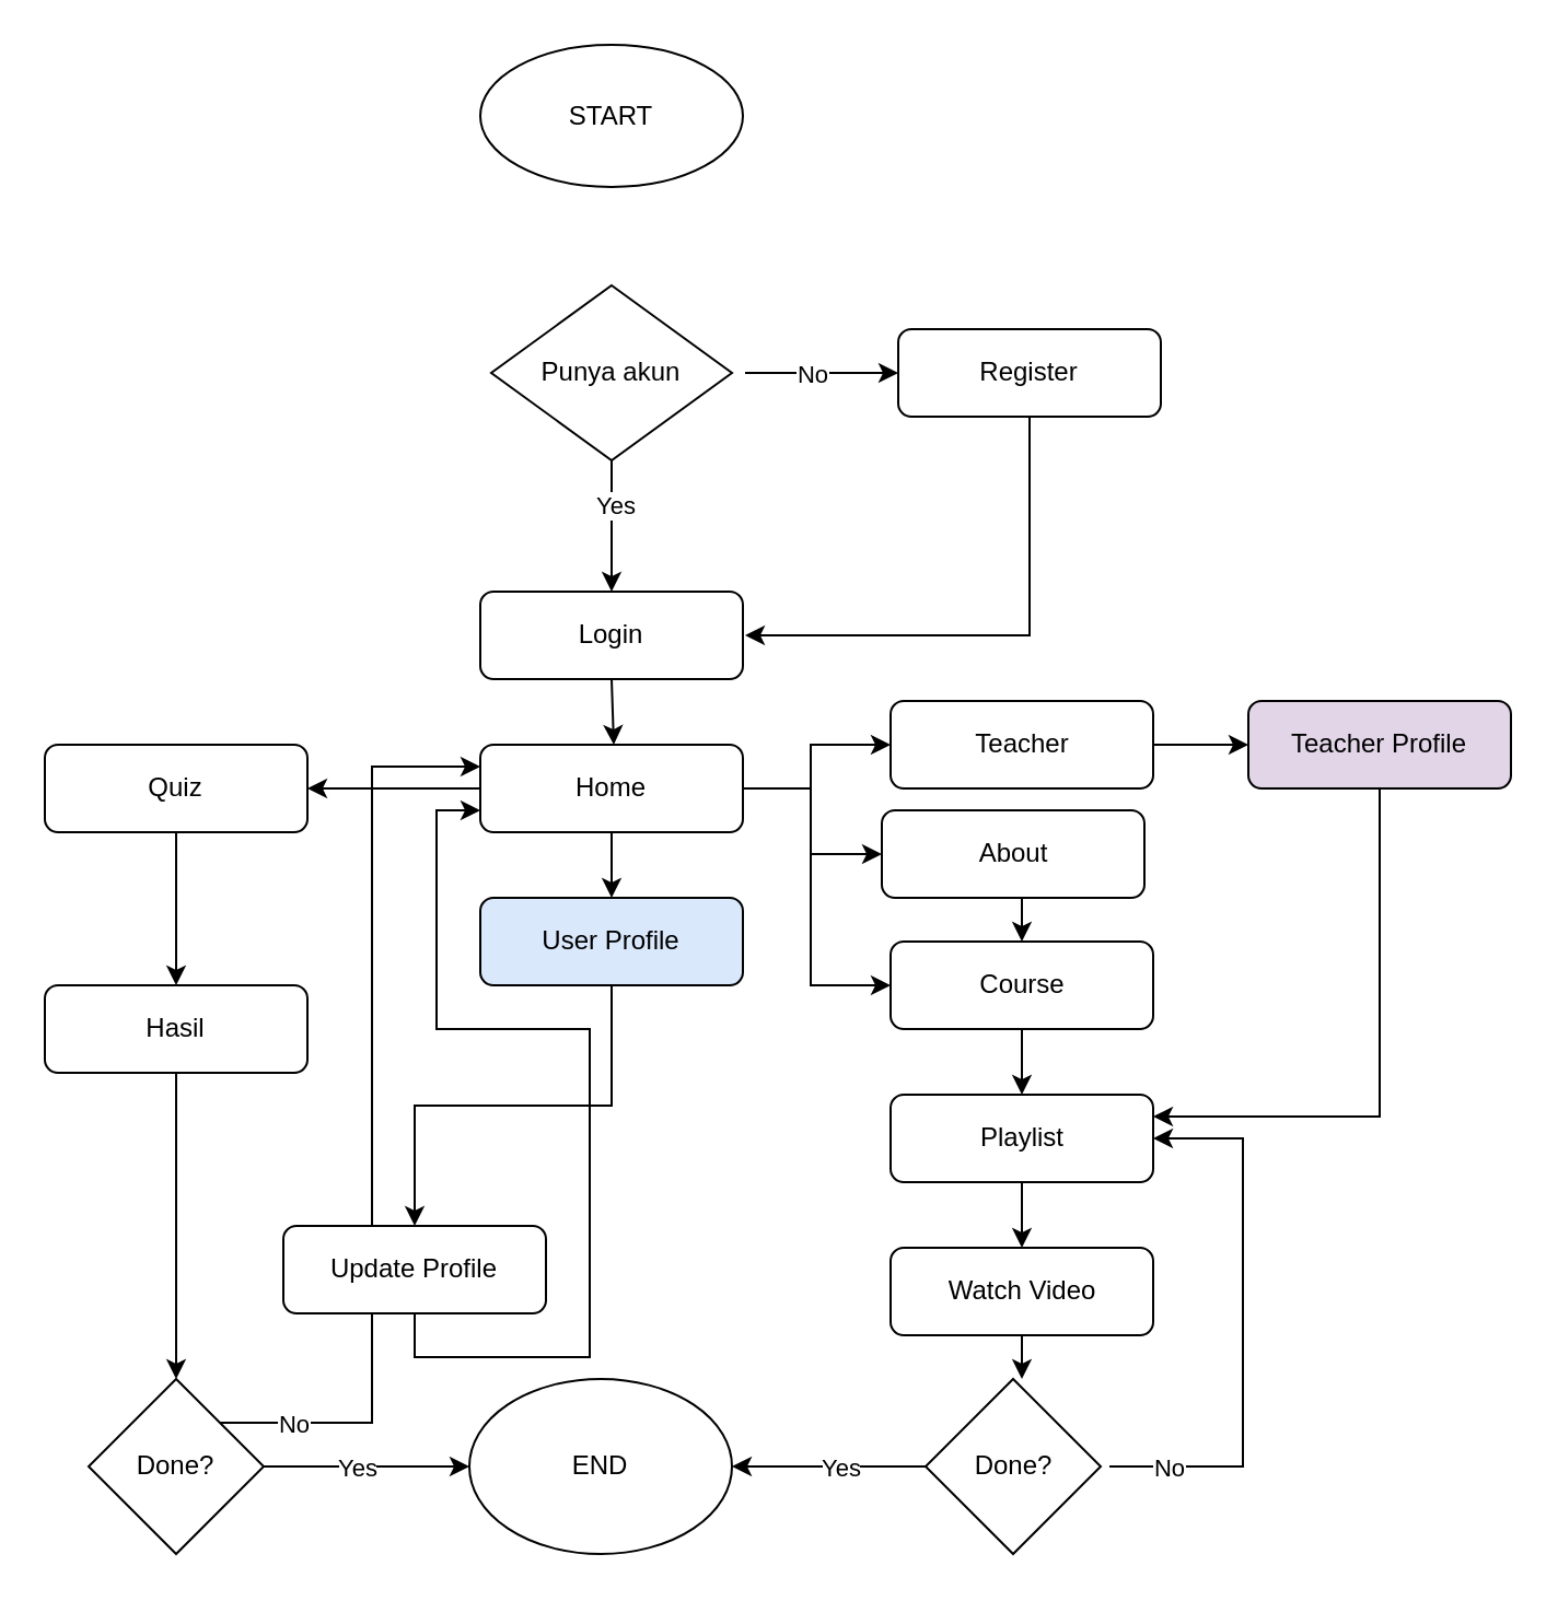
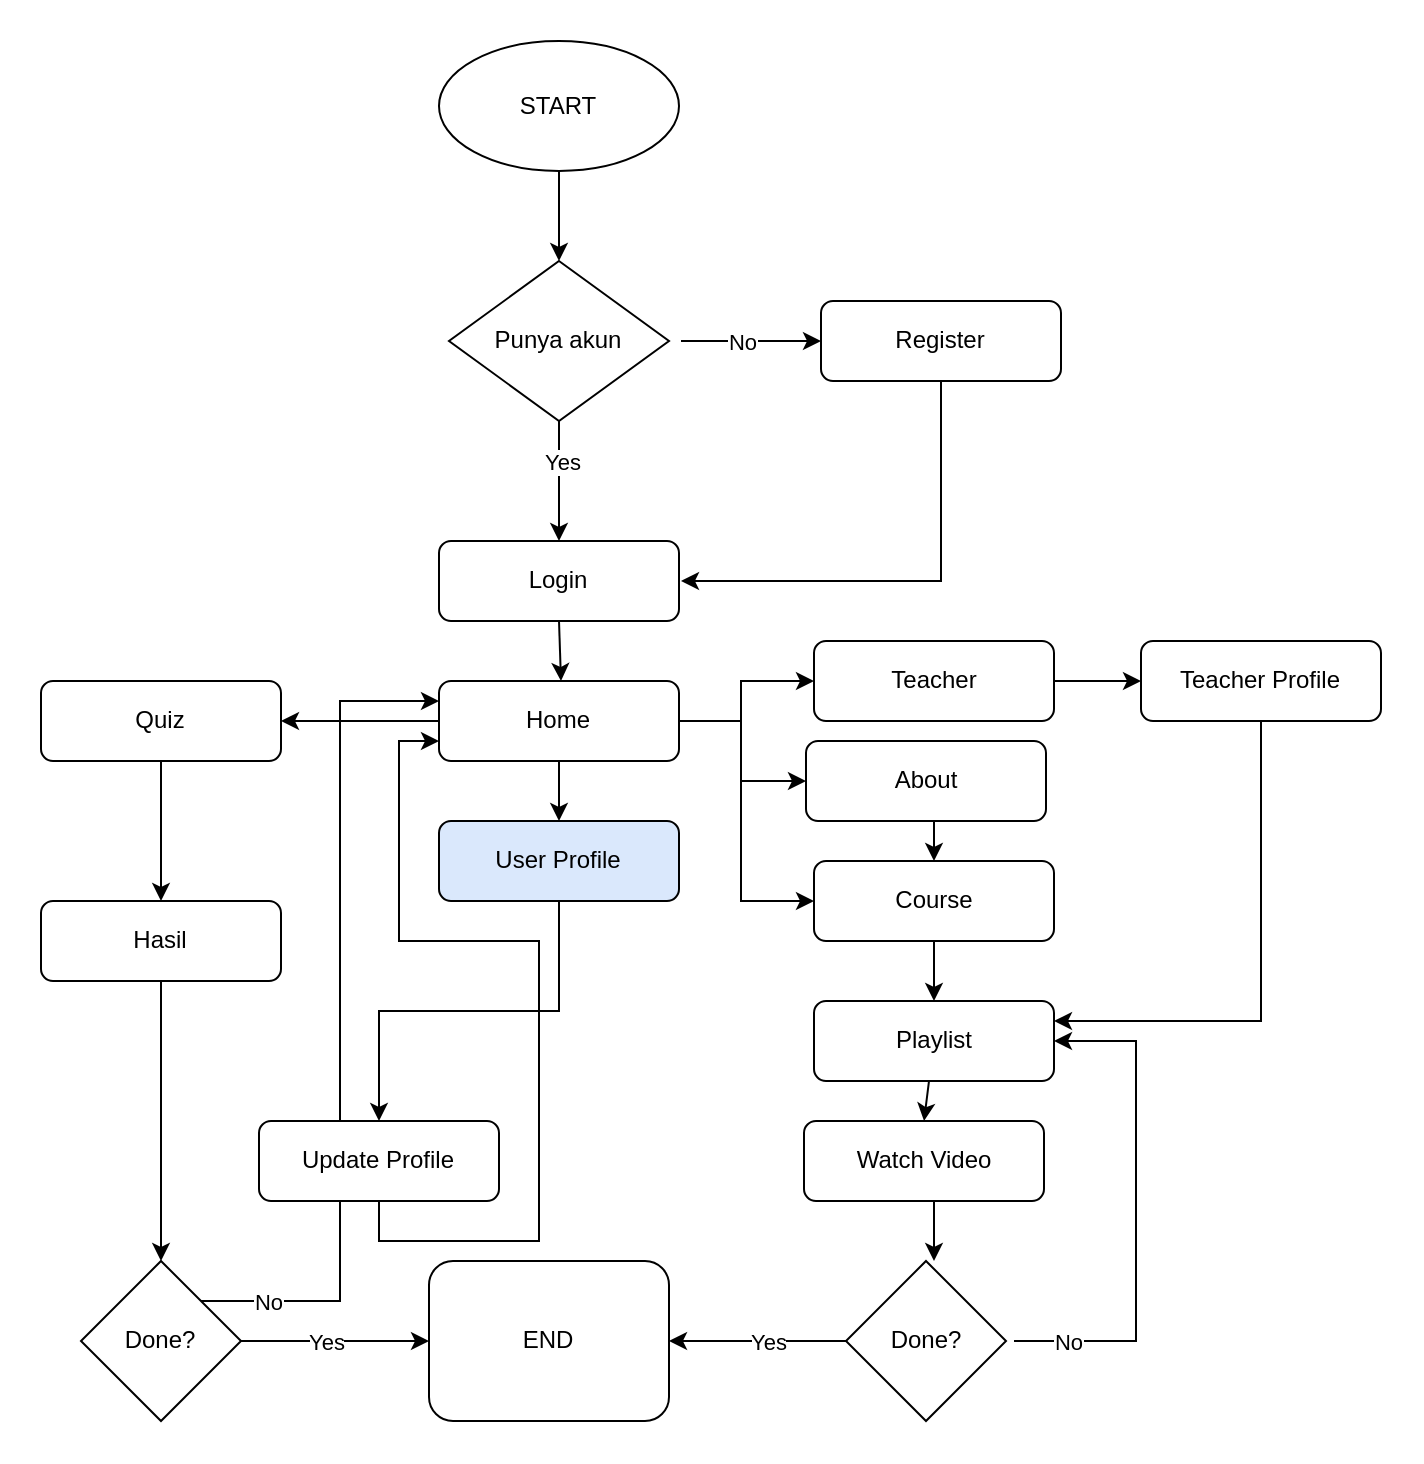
+ <mxCell id="5" value="" style="endArrow=classic;html=1;rounded=0;exitX=0.5;exitY=1;exitDx=0;exitDy=0;" edge="1" parent="1" source="2" target="4"><mxGeometry width="50" height="50" relative="1" as="geometry"><mxPoint x="130" y="250" as="sourcePoint" /><mxPoint x="180" y="200" as="targetPoint" /></mxGeometry></mxCell>
- <mxCell id="44" value="Teacher Profile" style="rounded=1;whiteSpace=wrap;html=1;fontSize=12;glass=0;strokeWidth=1;shadow=0;fillColor=#e1d5e7;" vertex="1" parent="1"><mxGeometry x="570" y="320" width="120" height="40" as="geometry" /></mxCell>
+ <mxCell id="44" value="Teacher Profile" style="rounded=1;whiteSpace=wrap;html=1;fontSize=12;glass=0;strokeWidth=1;shadow=0;" vertex="1" parent="1"><mxGeometry x="570" y="320" width="120" height="40" as="geometry" /></mxCell>
- <mxCell id="25" value="Watch Video" style="rounded=1;whiteSpace=wrap;html=1;fontSize=12;glass=0;strokeWidth=1;shadow=0;" vertex="1" parent="1"><mxGeometry x="406.5" y="570" width="120" height="40" as="geometry" /></mxCell>
+ <mxCell id="25" value="Watch Video" style="rounded=1;whiteSpace=wrap;html=1;fontSize=12;glass=0;strokeWidth=1;shadow=0;" vertex="1" parent="1"><mxGeometry x="401.5" y="560" width="120" height="40" as="geometry" /></mxCell>
- <mxCell id="45" value="END" style="ellipse;whiteSpace=wrap;html=1;" vertex="1" parent="1"><mxGeometry x="214" y="630" width="120" height="80" as="geometry" /></mxCell>
+ <mxCell id="45" value="END" style="whiteSpace=wrap;html=1;rounded=1;" vertex="1" parent="1"><mxGeometry x="214" y="630" width="120" height="80" as="geometry" /></mxCell>
